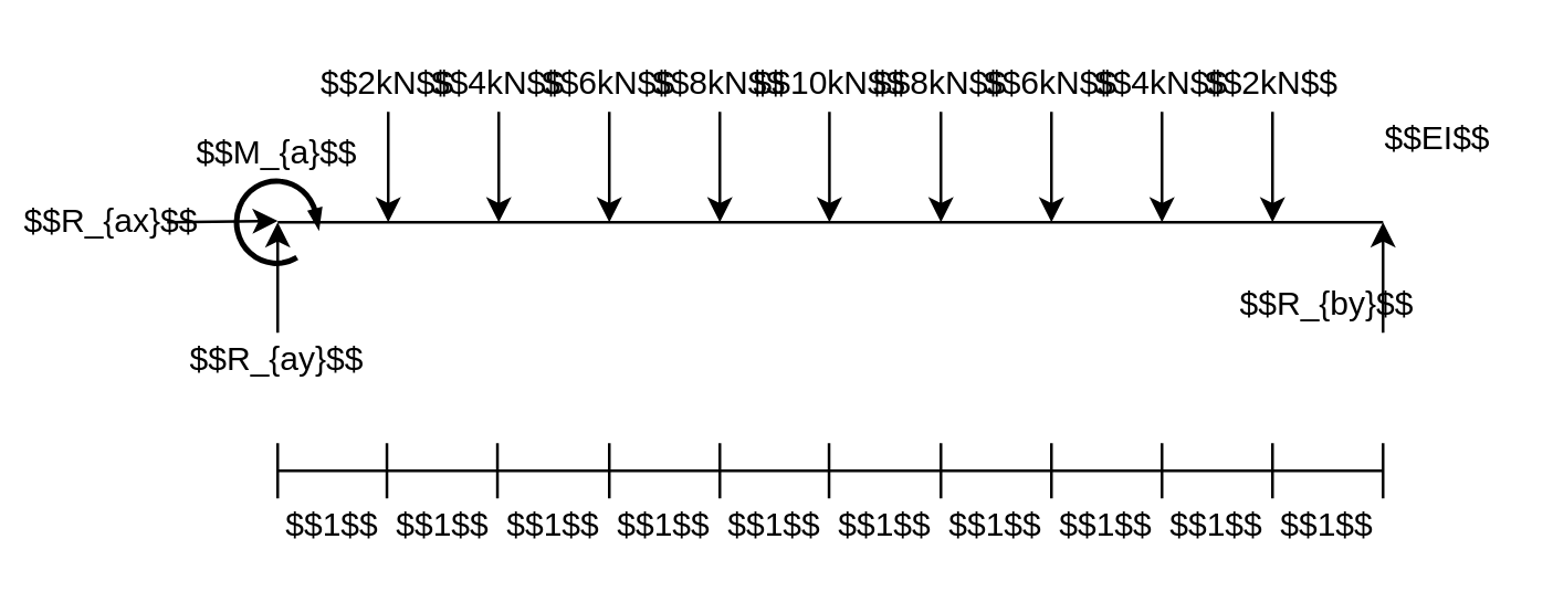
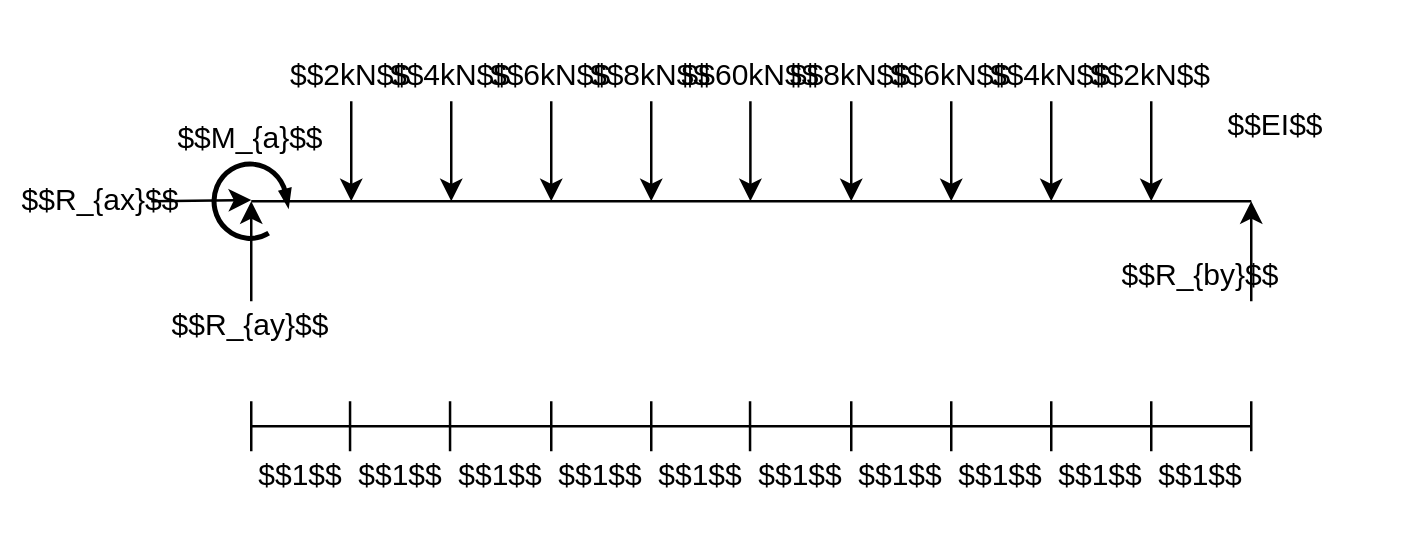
- <mxCell id="46" value="$$10kN$$" style="text;html=1;strokeColor=none;fillColor=none;align=center;verticalAlign=middle;whiteSpace=wrap;rounded=0;" parent="1" vertex="1"><mxGeometry x="280" y="20" width="40" height="20" as="geometry" /></mxCell>
+ <mxCell id="46" value="$$60kN$$" style="text;html=1;strokeColor=none;fillColor=none;align=center;verticalAlign=middle;whiteSpace=wrap;rounded=0;" parent="1" vertex="1"><mxGeometry x="280" y="20" width="40" height="20" as="geometry" /></mxCell>
- <mxCell id="5" value="$$EI$$" style="text;html=1;strokeColor=none;fillColor=none;align=center;verticalAlign=middle;whiteSpace=wrap;rounded=0;" parent="1" vertex="1"><mxGeometry x="500" y="40" width="40" height="20" as="geometry" /></mxCell>
+ <mxCell id="5" value="$$EI$$" style="text;html=1;strokeColor=none;fillColor=none;align=center;verticalAlign=middle;whiteSpace=wrap;rounded=0;" parent="1" vertex="1"><mxGeometry x="490" y="40" width="40" height="20" as="geometry" /></mxCell>
